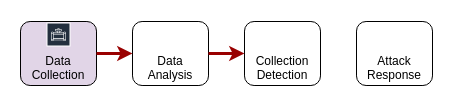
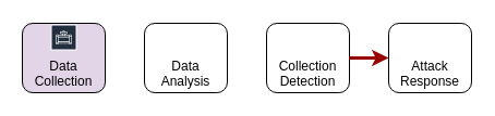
- <mxCell id="7" value="" style="endArrow=classic;html=1;exitX=1;exitY=0.5;exitDx=0;exitDy=0;entryX=0;entryY=0.5;entryDx=0;entryDy=0;strokeColor=#990000;strokeWidth=3;" edge="1" parent="1" source="2" target="4"><mxGeometry width="50" height="50" relative="1" as="geometry"><mxPoint x="248" y="307" as="sourcePoint" /><mxPoint x="298" y="257" as="targetPoint" /></mxGeometry></mxCell>
- <mxCell id="10" value="" style="endArrow=classic;html=1;exitX=1;exitY=0.5;exitDx=0;exitDy=0;entryX=0;entryY=0.5;entryDx=0;entryDy=0;strokeColor=#990000;strokeWidth=3;" edge="1" parent="1" source="4" target="5"><mxGeometry width="50" height="50" relative="1" as="geometry"><mxPoint x="100" y="57" as="sourcePoint" /><mxPoint x="136" y="57" as="targetPoint" /></mxGeometry></mxCell>
+ <mxCell id="11" value="" style="endArrow=classic;html=1;exitX=1;exitY=0.5;exitDx=0;exitDy=0;entryX=0;entryY=0.5;entryDx=0;entryDy=0;strokeColor=#990000;strokeWidth=3;" edge="1" parent="1" source="5" target="6"><mxGeometry width="50" height="50" relative="1" as="geometry"><mxPoint x="212" y="57" as="sourcePoint" /><mxPoint x="248" y="57" as="targetPoint" /></mxGeometry></mxCell>
